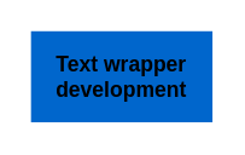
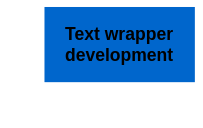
- <mxCell id="2" value="&lt;b&gt;&lt;font style=&quot;font-size: 14px;&quot;&gt;Text wrapper development&lt;/font&gt;&lt;/b&gt;" style="rounded=0;whiteSpace=wrap;html=1;fillColor=#0066CC;strokeColor=none;" vertex="1" parent="1"><mxGeometry x="20" y="20" width="120" height="60" as="geometry" /></mxCell>
+ <mxCell id="2" value="&lt;b&gt;&lt;font style=&quot;font-size: 14px;&quot;&gt;Text wrapper development&lt;/font&gt;&lt;/b&gt;" style="rounded=0;whiteSpace=wrap;html=1;fillColor=#0066CC;strokeColor=none;" vertex="1" parent="1"><mxGeometry x="35" y="5" width="120" height="60" as="geometry" /></mxCell>
